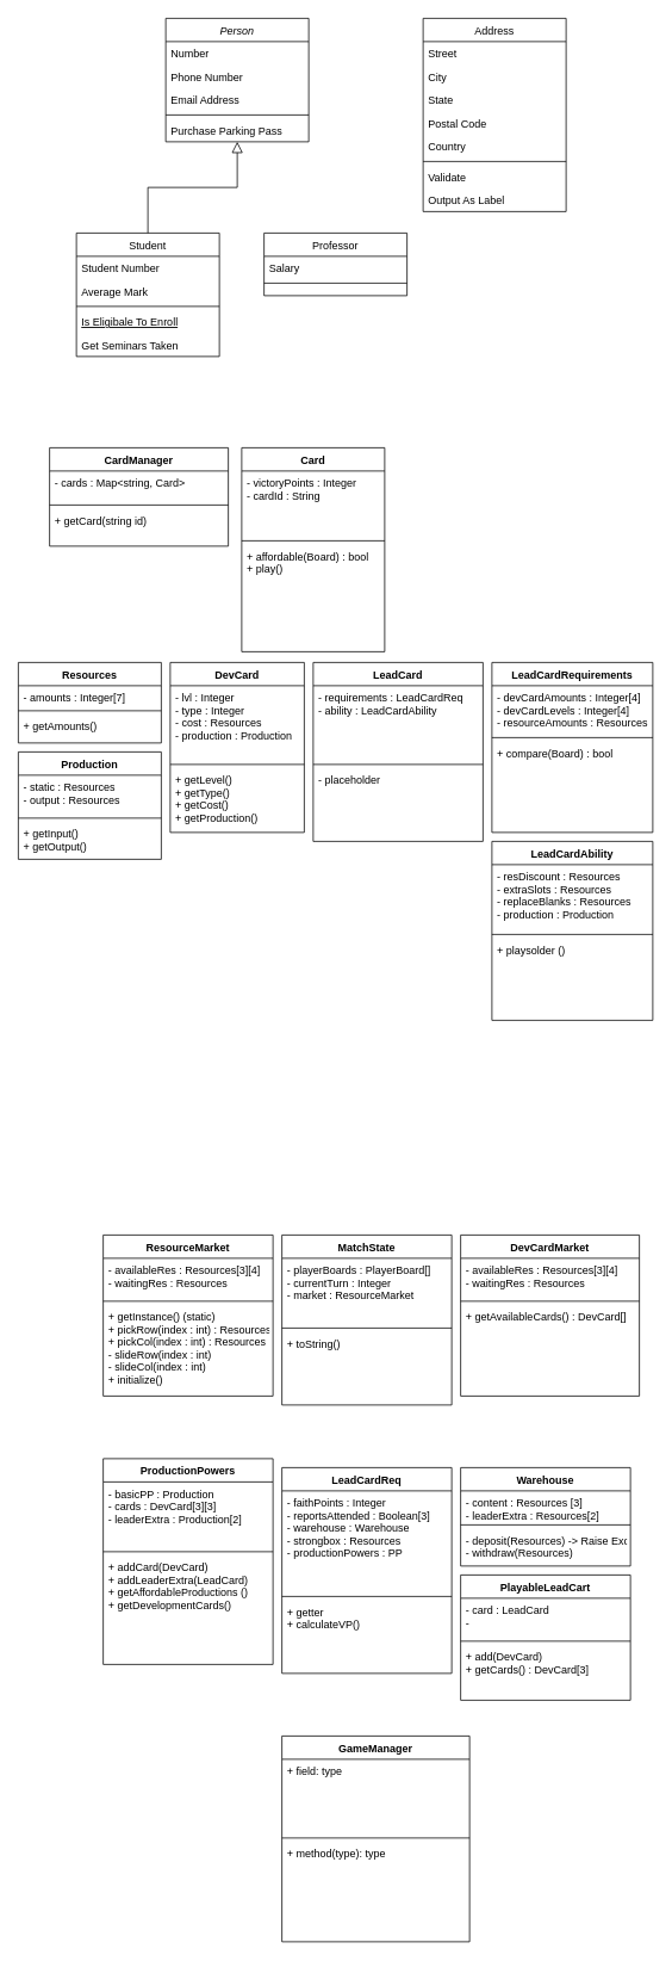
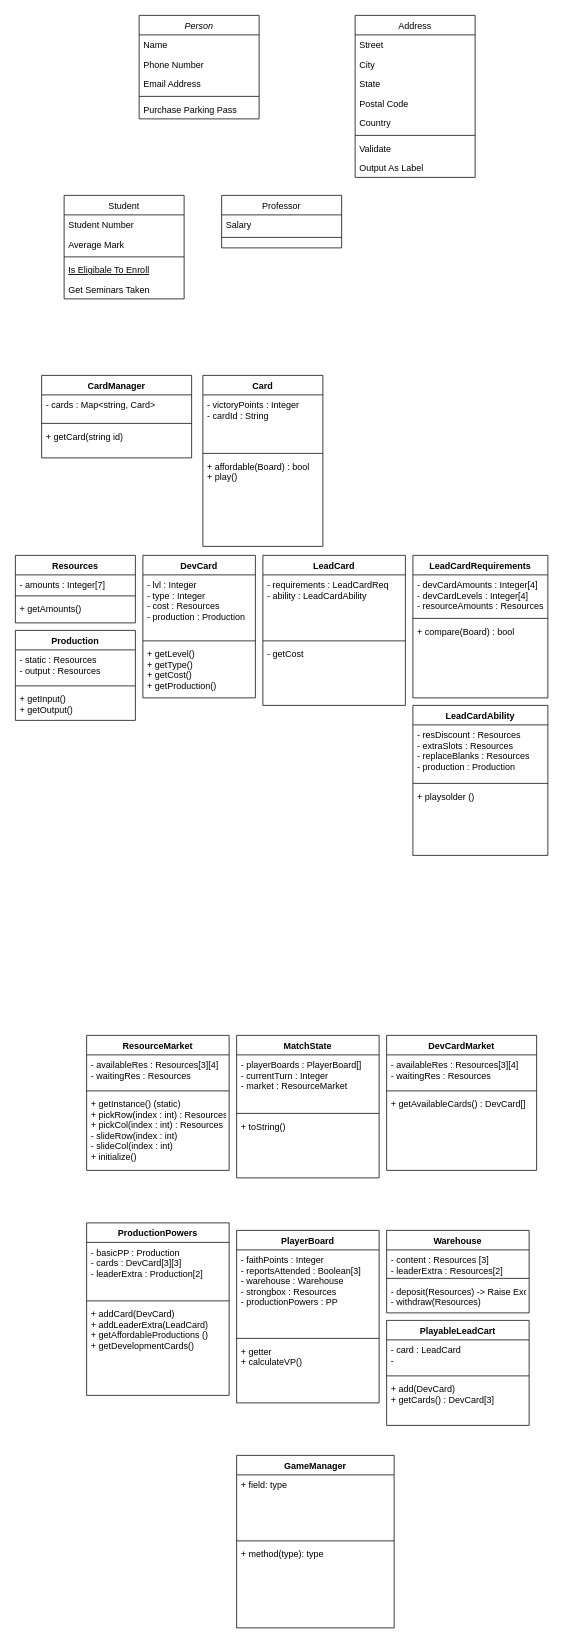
- <mxCell id="3" value="Number" style="text;align=left;verticalAlign=top;spacingLeft=4;spacingRight=4;overflow=hidden;rotatable=0;points=[[0,0.5],[1,0.5]];portConstraint=eastwest;" parent="2" vertex="1"><mxGeometry y="26" width="160" height="26" as="geometry" /></mxCell>
+ <mxCell id="3" value="Name" style="text;align=left;verticalAlign=top;spacingLeft=4;spacingRight=4;overflow=hidden;rotatable=0;points=[[0,0.5],[1,0.5]];portConstraint=eastwest;" parent="2" vertex="1"><mxGeometry y="26" width="160" height="26" as="geometry" /></mxCell>
- <mxCell id="14" value="" style="endArrow=block;endSize=10;endFill=0;shadow=0;strokeWidth=1;rounded=0;edgeStyle=elbowEdgeStyle;elbow=vertical;" parent="1" source="8" target="2" edge="1"><mxGeometry width="160" relative="1" as="geometry"><mxPoint x="165" y="103" as="sourcePoint" /><mxPoint x="165" y="103" as="targetPoint" /></mxGeometry></mxCell>
- <mxCell id="46" value="- placeholder" style="text;strokeColor=none;fillColor=none;align=left;verticalAlign=top;spacingLeft=4;spacingRight=4;overflow=hidden;rotatable=0;points=[[0,0.5],[1,0.5]];portConstraint=eastwest;" parent="43" vertex="1"><mxGeometry y="118" width="190" height="82" as="geometry" /></mxCell>
+ <mxCell id="46" value="- getCost" style="text;strokeColor=none;fillColor=none;align=left;verticalAlign=top;spacingLeft=4;spacingRight=4;overflow=hidden;rotatable=0;points=[[0,0.5],[1,0.5]];portConstraint=eastwest;" parent="43" vertex="1"><mxGeometry y="118" width="190" height="82" as="geometry" /></mxCell>
- <mxCell id="59" value="LeadCardReq" style="swimlane;fontStyle=1;align=center;verticalAlign=top;childLayout=stackLayout;horizontal=1;startSize=26;horizontalStack=0;resizeParent=1;resizeParentMax=0;resizeLast=0;collapsible=1;marginBottom=0;" parent="1" vertex="1"><mxGeometry x="315" y="1640" width="190" height="230" as="geometry" /></mxCell>
+ <mxCell id="59" value="PlayerBoard" style="swimlane;fontStyle=1;align=center;verticalAlign=top;childLayout=stackLayout;horizontal=1;startSize=26;horizontalStack=0;resizeParent=1;resizeParentMax=0;resizeLast=0;collapsible=1;marginBottom=0;" parent="1" vertex="1"><mxGeometry x="315" y="1640" width="190" height="230" as="geometry" /></mxCell>
